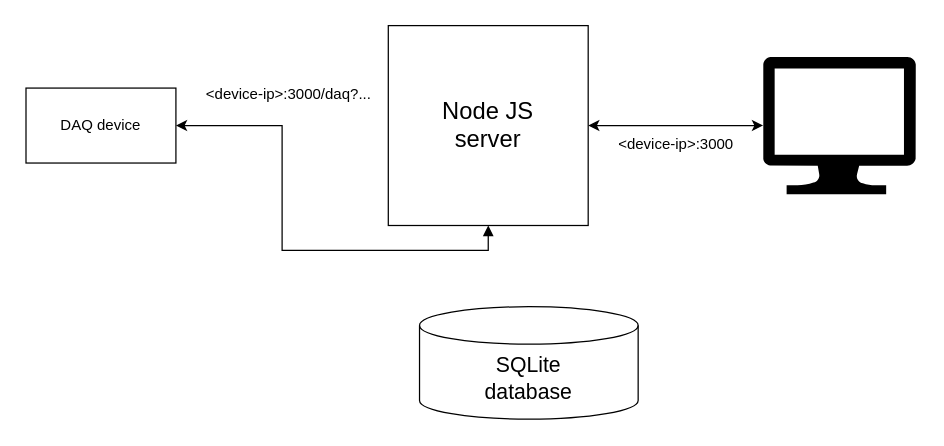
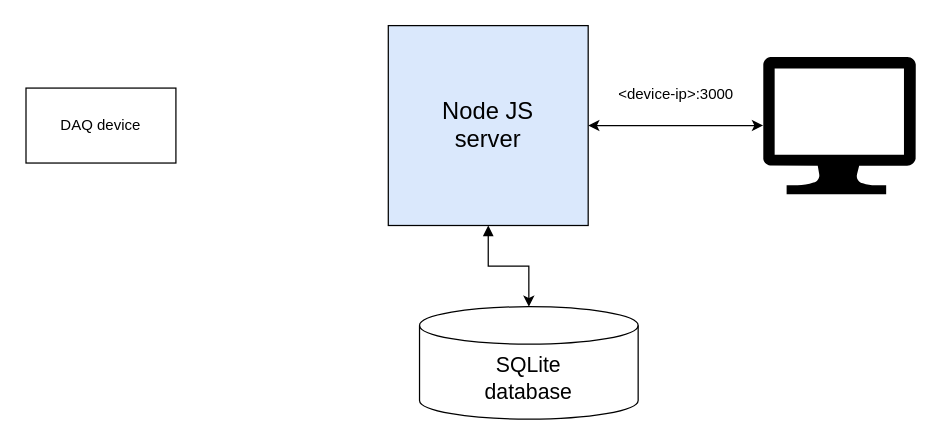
- <mxCell id="5" value="&amp;lt;device-ip&amp;gt;:3000/daq?..." style="text;html=1;align=center;verticalAlign=middle;resizable=0;points=[];autosize=1;strokeColor=none;fillColor=none;" vertex="1" parent="1"><mxGeometry x="150" y="60" width="160" height="30" as="geometry" /></mxCell>
- <mxCell id="3" value="&lt;font style=&quot;font-size: 19px;&quot;&gt;Node JS &lt;br&gt;server&lt;/font&gt;" style="whiteSpace=wrap;html=1;aspect=fixed;" vertex="1" parent="1"><mxGeometry x="310" y="20" width="160" height="160" as="geometry" /></mxCell>
+ <mxCell id="3" value="&lt;font style=&quot;font-size: 19px;&quot;&gt;Node JS &lt;br&gt;server&lt;/font&gt;" style="whiteSpace=wrap;html=1;aspect=fixed;fillColor=#dae8fc;" vertex="1" parent="1"><mxGeometry x="310" y="20" width="160" height="160" as="geometry" /></mxCell>
- <mxCell id="9" value="&amp;lt;device-ip&amp;gt;:3000" style="text;html=1;align=center;verticalAlign=middle;resizable=0;points=[];autosize=1;strokeColor=none;fillColor=none;" vertex="1" parent="1"><mxGeometry x="480" y="100" width="120" height="30" as="geometry" /></mxCell>
+ <mxCell id="9" value="&amp;lt;device-ip&amp;gt;:3000" style="text;html=1;align=center;verticalAlign=middle;resizable=0;points=[];autosize=1;strokeColor=none;fillColor=none;" vertex="1" parent="1"><mxGeometry x="480" y="60" width="120" height="30" as="geometry" /></mxCell>
- <mxCell id="4" style="edgeStyle=orthogonalEdgeStyle;rounded=0;orthogonalLoop=1;jettySize=auto;html=1;exitX=0.5;exitY=1;exitDx=0;exitDy=0;startArrow=block;startFill=1;" edge="1" parent="1" source="3" target="6"><mxGeometry relative="1" as="geometry" /></mxCell>
+ <mxCell id="4" style="edgeStyle=orthogonalEdgeStyle;rounded=0;orthogonalLoop=1;jettySize=auto;html=1;exitX=0.5;exitY=1;exitDx=0;exitDy=0;entryX=0.5;entryY=0;entryDx=0;entryDy=0;entryPerimeter=0;startArrow=block;startFill=1;" edge="1" parent="1" source="3" target="2"><mxGeometry relative="1" as="geometry" /></mxCell>
